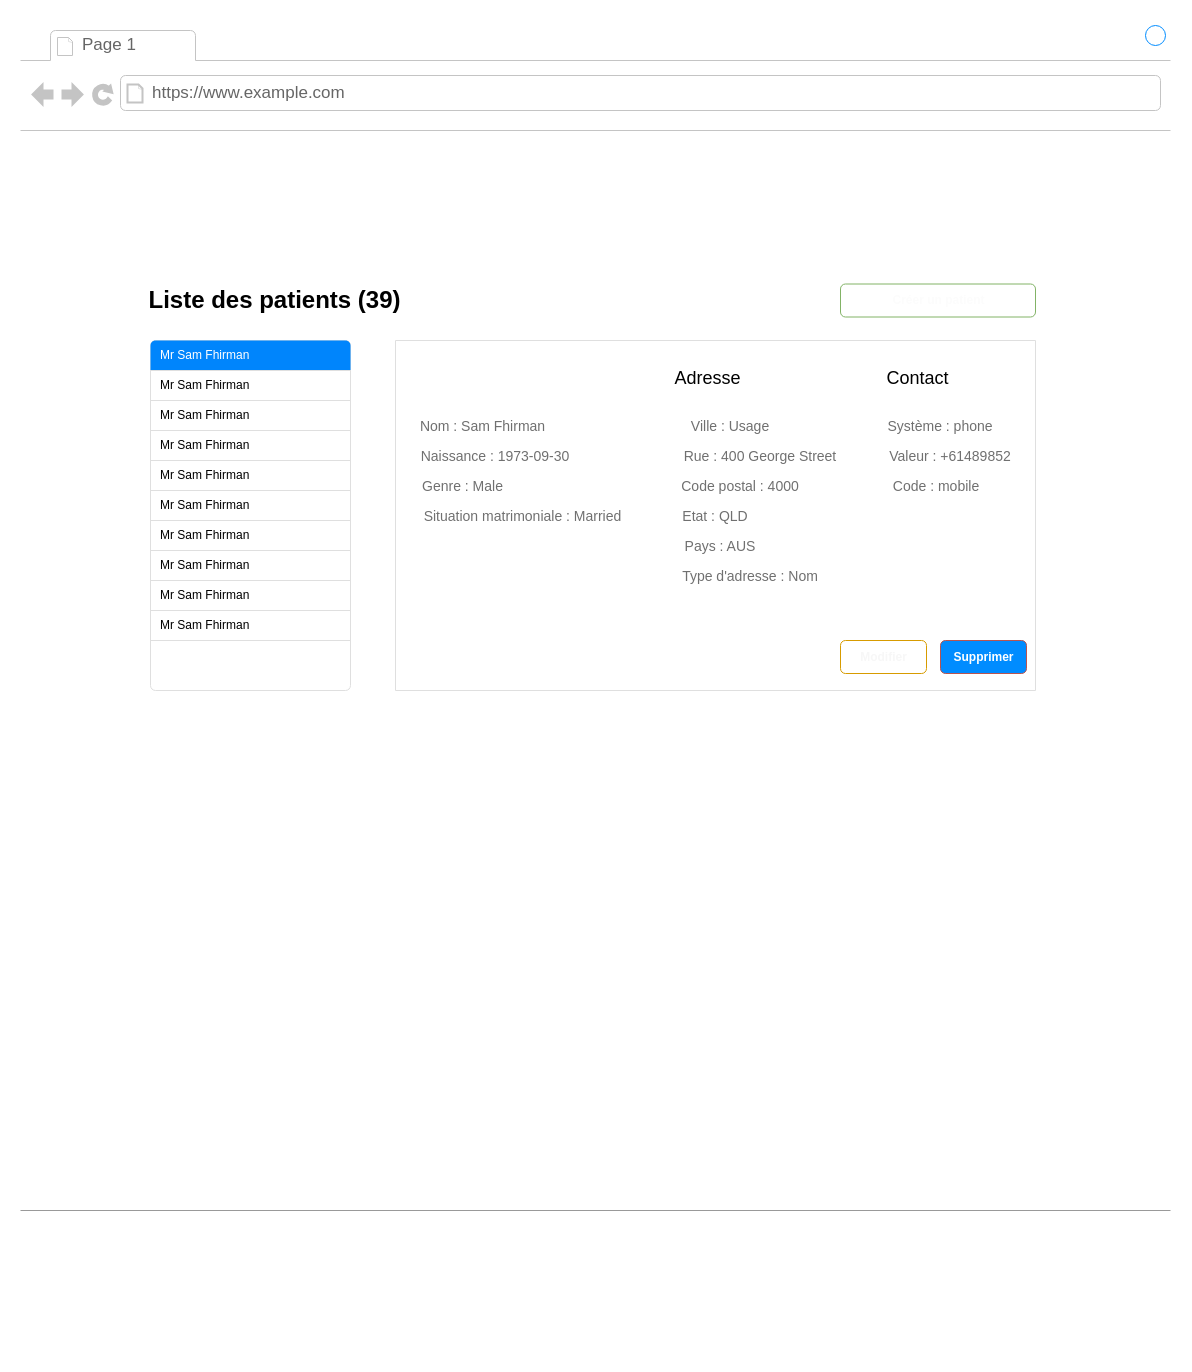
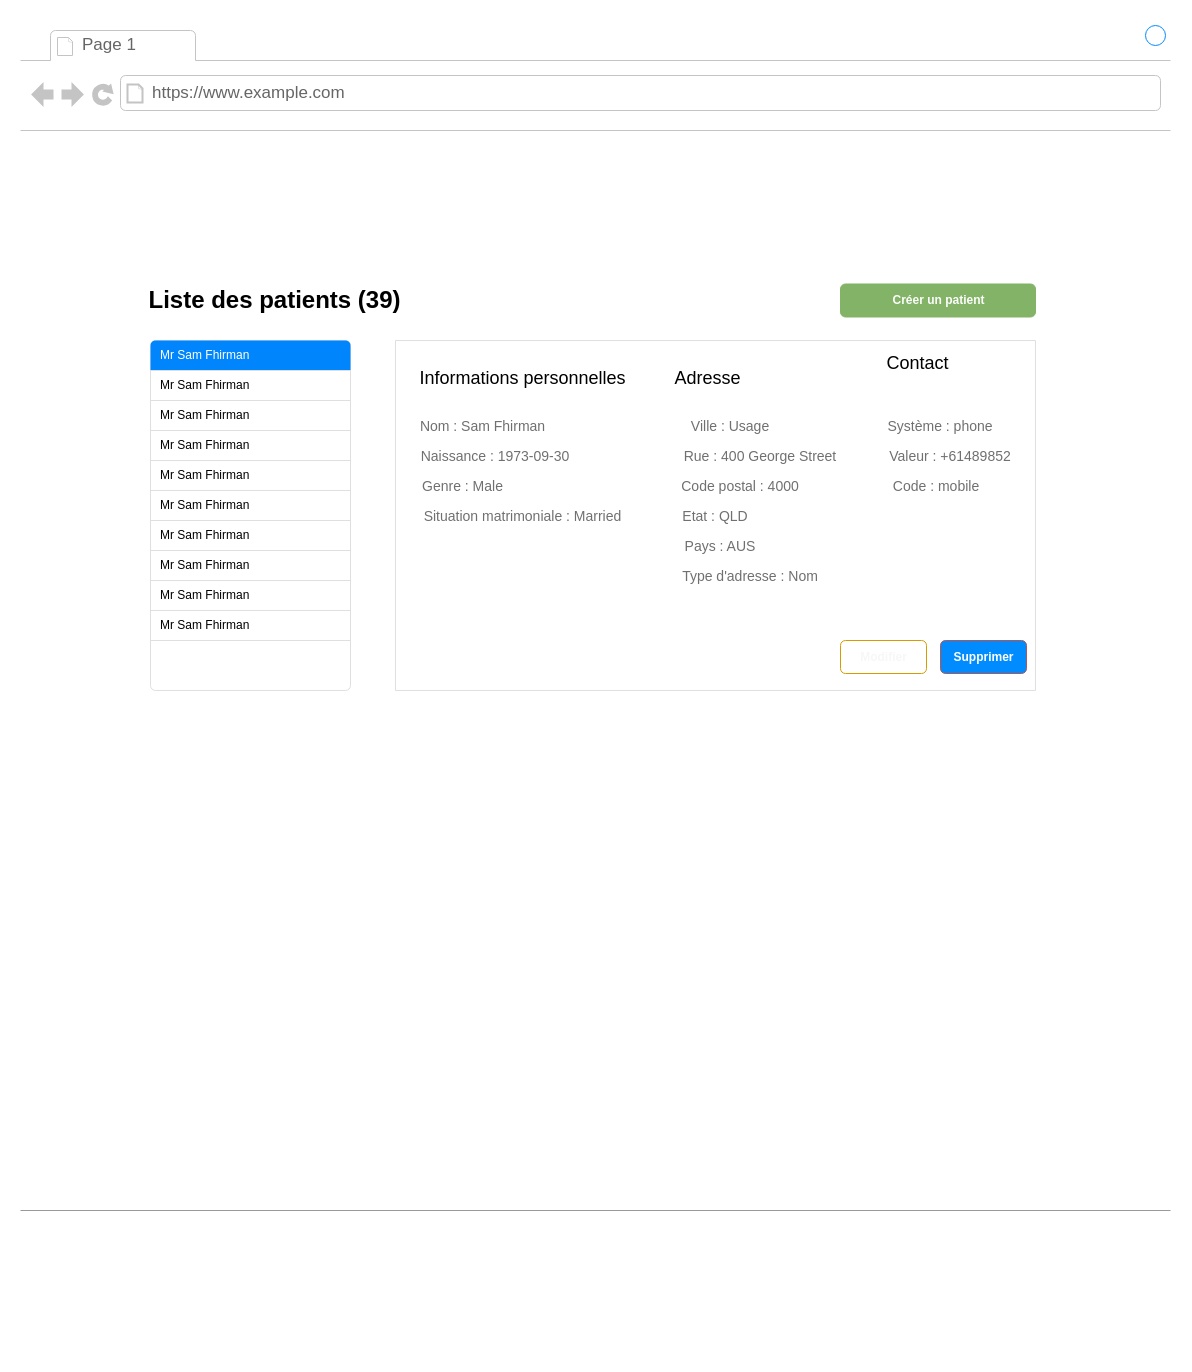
- <mxCell id="37" value="&lt;b&gt;&lt;font color=&quot;#fcfcfc&quot;&gt;Créer un patient&lt;/font&gt;&lt;/b&gt;" style="rounded=1;fillColor=#ffffff;align=center;strokeColor=#82b366;html=1;fontSize=12;sketch=0;" vertex="1" parent="2"><mxGeometry x="820" y="263.5" width="195" height="33" as="geometry" /></mxCell>
+ <mxCell id="37" value="&lt;b&gt;&lt;font color=&quot;#fcfcfc&quot;&gt;Créer un patient&lt;/font&gt;&lt;/b&gt;" style="rounded=1;fillColor=#82B366;align=center;strokeColor=#82b366;html=1;fontSize=12;sketch=0;" vertex="1" parent="2"><mxGeometry x="820" y="263.5" width="195" height="33" as="geometry" /></mxCell>
+ <mxCell id="21" value="&lt;font style=&quot;font-size: 18px&quot;&gt;Informations personnelles&lt;/font&gt;" style="text;html=1;strokeColor=none;fillColor=none;align=center;verticalAlign=middle;whiteSpace=wrap;rounded=0;fontSize=26;fontColor=#000000;" vertex="1" parent="18"><mxGeometry y="20" width="255" height="30" as="geometry" /></mxCell>
- <mxCell id="20" value="&lt;font style=&quot;font-size: 18px&quot;&gt;Contact&lt;/font&gt;" style="text;html=1;strokeColor=none;fillColor=none;align=center;verticalAlign=middle;whiteSpace=wrap;rounded=0;fontSize=26;fontColor=#000000;" vertex="1" parent="18"><mxGeometry x="465" y="20" width="115" height="30" as="geometry" /></mxCell>
+ <mxCell id="20" value="&lt;font style=&quot;font-size: 18px&quot;&gt;Contact&lt;/font&gt;" style="text;html=1;strokeColor=none;fillColor=none;align=center;verticalAlign=middle;whiteSpace=wrap;rounded=0;fontSize=26;fontColor=#000000;" vertex="1" parent="18"><mxGeometry x="465" y="5" width="115" height="30" as="geometry" /></mxCell>
